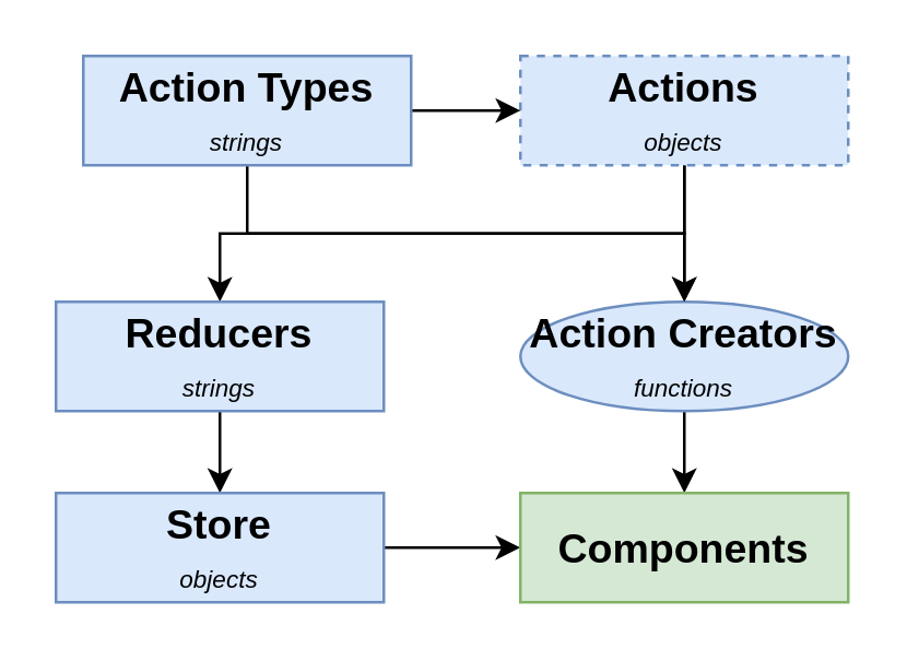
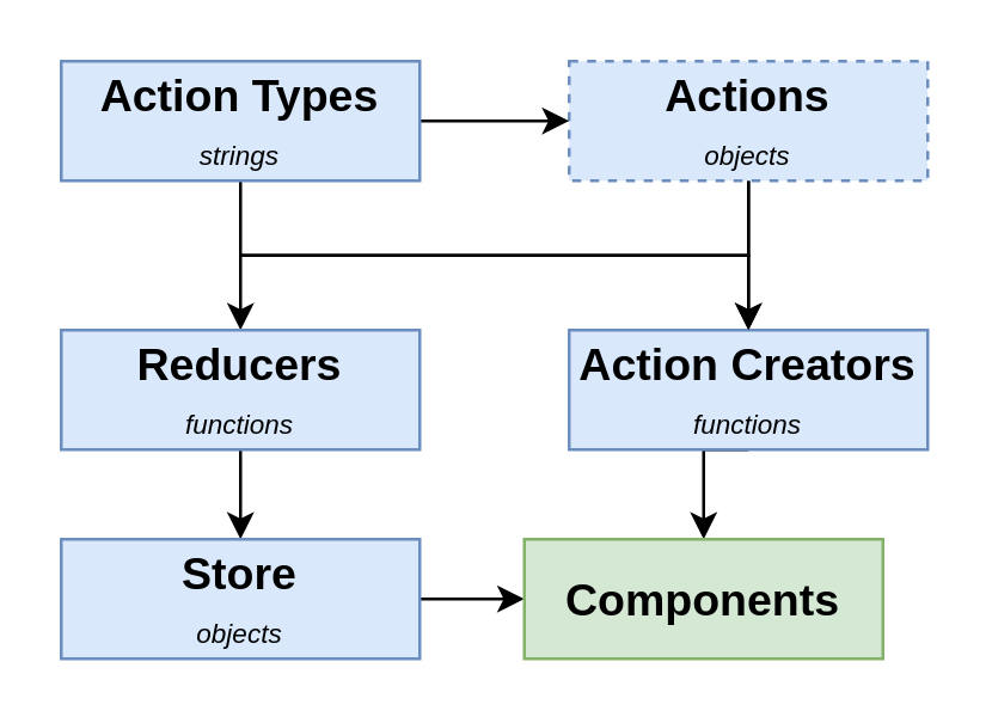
- <mxCell id="9" value="Action Types&lt;br&gt;&lt;font style=&quot;font-size: 9px ; font-weight: normal&quot;&gt;&lt;i&gt;strings&lt;/i&gt;&lt;/font&gt;" style="rounded=0;whiteSpace=wrap;html=1;fillColor=#dae8fc;strokeColor=#6c8ebf;fontStyle=1;fontSize=15;" vertex="1" parent="1"><mxGeometry x="30" y="20" width="120" height="40" as="geometry" /></mxCell>
+ <mxCell id="9" value="Action Types&lt;br&gt;&lt;font style=&quot;font-size: 9px ; font-weight: normal&quot;&gt;&lt;i&gt;strings&lt;/i&gt;&lt;/font&gt;" style="rounded=0;whiteSpace=wrap;html=1;fillColor=#dae8fc;strokeColor=#6c8ebf;fontStyle=1;fontSize=15;" vertex="1" parent="1"><mxGeometry x="20" y="20" width="120" height="40" as="geometry" /></mxCell>
- <mxCell id="11" value="Reducers&lt;br&gt;&lt;span style=&quot;font-weight: normal&quot;&gt;&lt;font style=&quot;font-size: 9px&quot;&gt;&lt;i&gt;strings&lt;/i&gt;&lt;/font&gt;&lt;/span&gt;" style="rounded=0;whiteSpace=wrap;html=1;fillColor=#dae8fc;strokeColor=#6c8ebf;fontStyle=1;fontSize=15;" vertex="1" parent="1"><mxGeometry x="20" y="110" width="120" height="40" as="geometry" /></mxCell>
+ <mxCell id="11" value="Reducers&lt;br&gt;&lt;span style=&quot;font-weight: normal&quot;&gt;&lt;font style=&quot;font-size: 9px&quot;&gt;&lt;i&gt;functions&lt;/i&gt;&lt;/font&gt;&lt;/span&gt;" style="rounded=0;whiteSpace=wrap;html=1;fillColor=#dae8fc;strokeColor=#6c8ebf;fontStyle=1;fontSize=15;" vertex="1" parent="1"><mxGeometry x="20" y="110" width="120" height="40" as="geometry" /></mxCell>
- <mxCell id="6" value="Action Creators&lt;br&gt;&lt;span style=&quot;font-weight: normal&quot;&gt;&lt;i&gt;&lt;font style=&quot;font-size: 9px&quot;&gt;functions&lt;/font&gt;&lt;/i&gt;&lt;/span&gt;" style="ellipse;whiteSpace=wrap;html=1;fillColor=#dae8fc;strokeColor=#6c8ebf;fontStyle=1;fontSize=15;" vertex="1" parent="1"><mxGeometry x="190" y="110" width="120" height="40" as="geometry" /></mxCell>
+ <mxCell id="6" value="Action Creators&lt;br&gt;&lt;span style=&quot;font-weight: normal&quot;&gt;&lt;i&gt;&lt;font style=&quot;font-size: 9px&quot;&gt;functions&lt;/font&gt;&lt;/i&gt;&lt;/span&gt;" style="rounded=0;whiteSpace=wrap;html=1;fillColor=#dae8fc;strokeColor=#6c8ebf;fontStyle=1;fontSize=15;" vertex="1" parent="1"><mxGeometry x="190" y="110" width="120" height="40" as="geometry" /></mxCell>
- <mxCell id="14" value="Components" style="rounded=0;whiteSpace=wrap;html=1;fillColor=#d5e8d4;strokeColor=#82b366;fontStyle=1;fontSize=15;" vertex="1" parent="1"><mxGeometry x="190" y="180" width="120" height="40" as="geometry" /></mxCell>
+ <mxCell id="14" value="Components" style="rounded=0;whiteSpace=wrap;html=1;fillColor=#d5e8d4;strokeColor=#82b366;fontStyle=1;fontSize=15;" vertex="1" parent="1"><mxGeometry x="175" y="180" width="120" height="40" as="geometry" /></mxCell>
